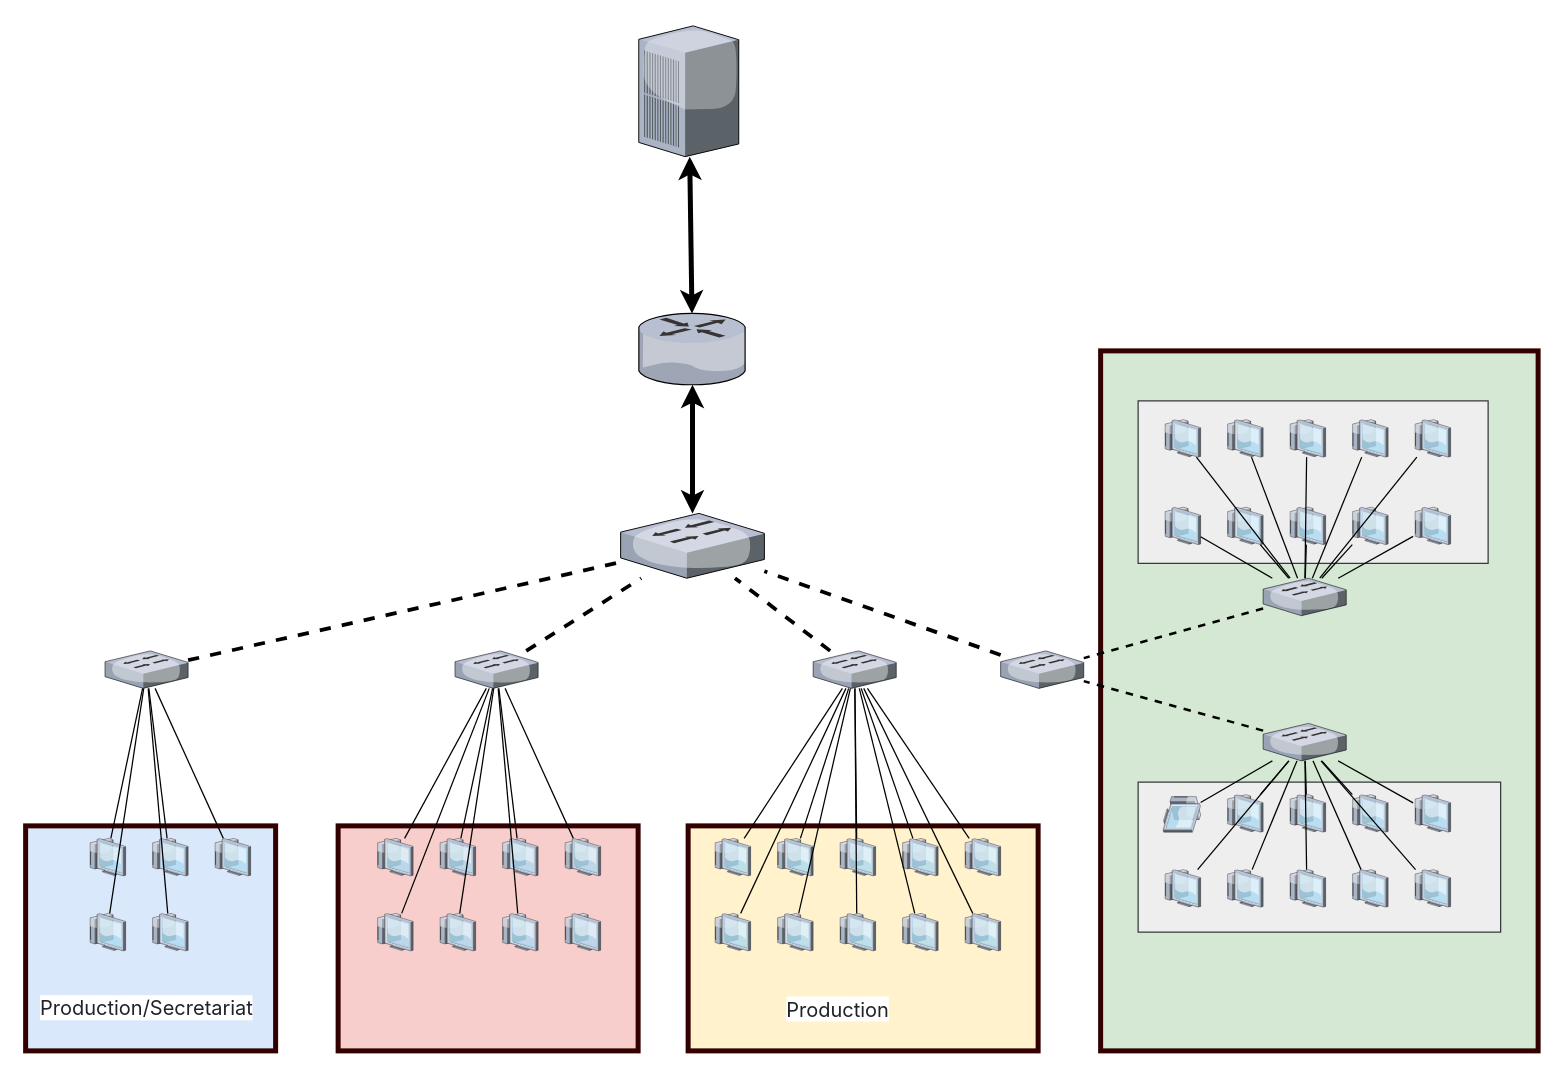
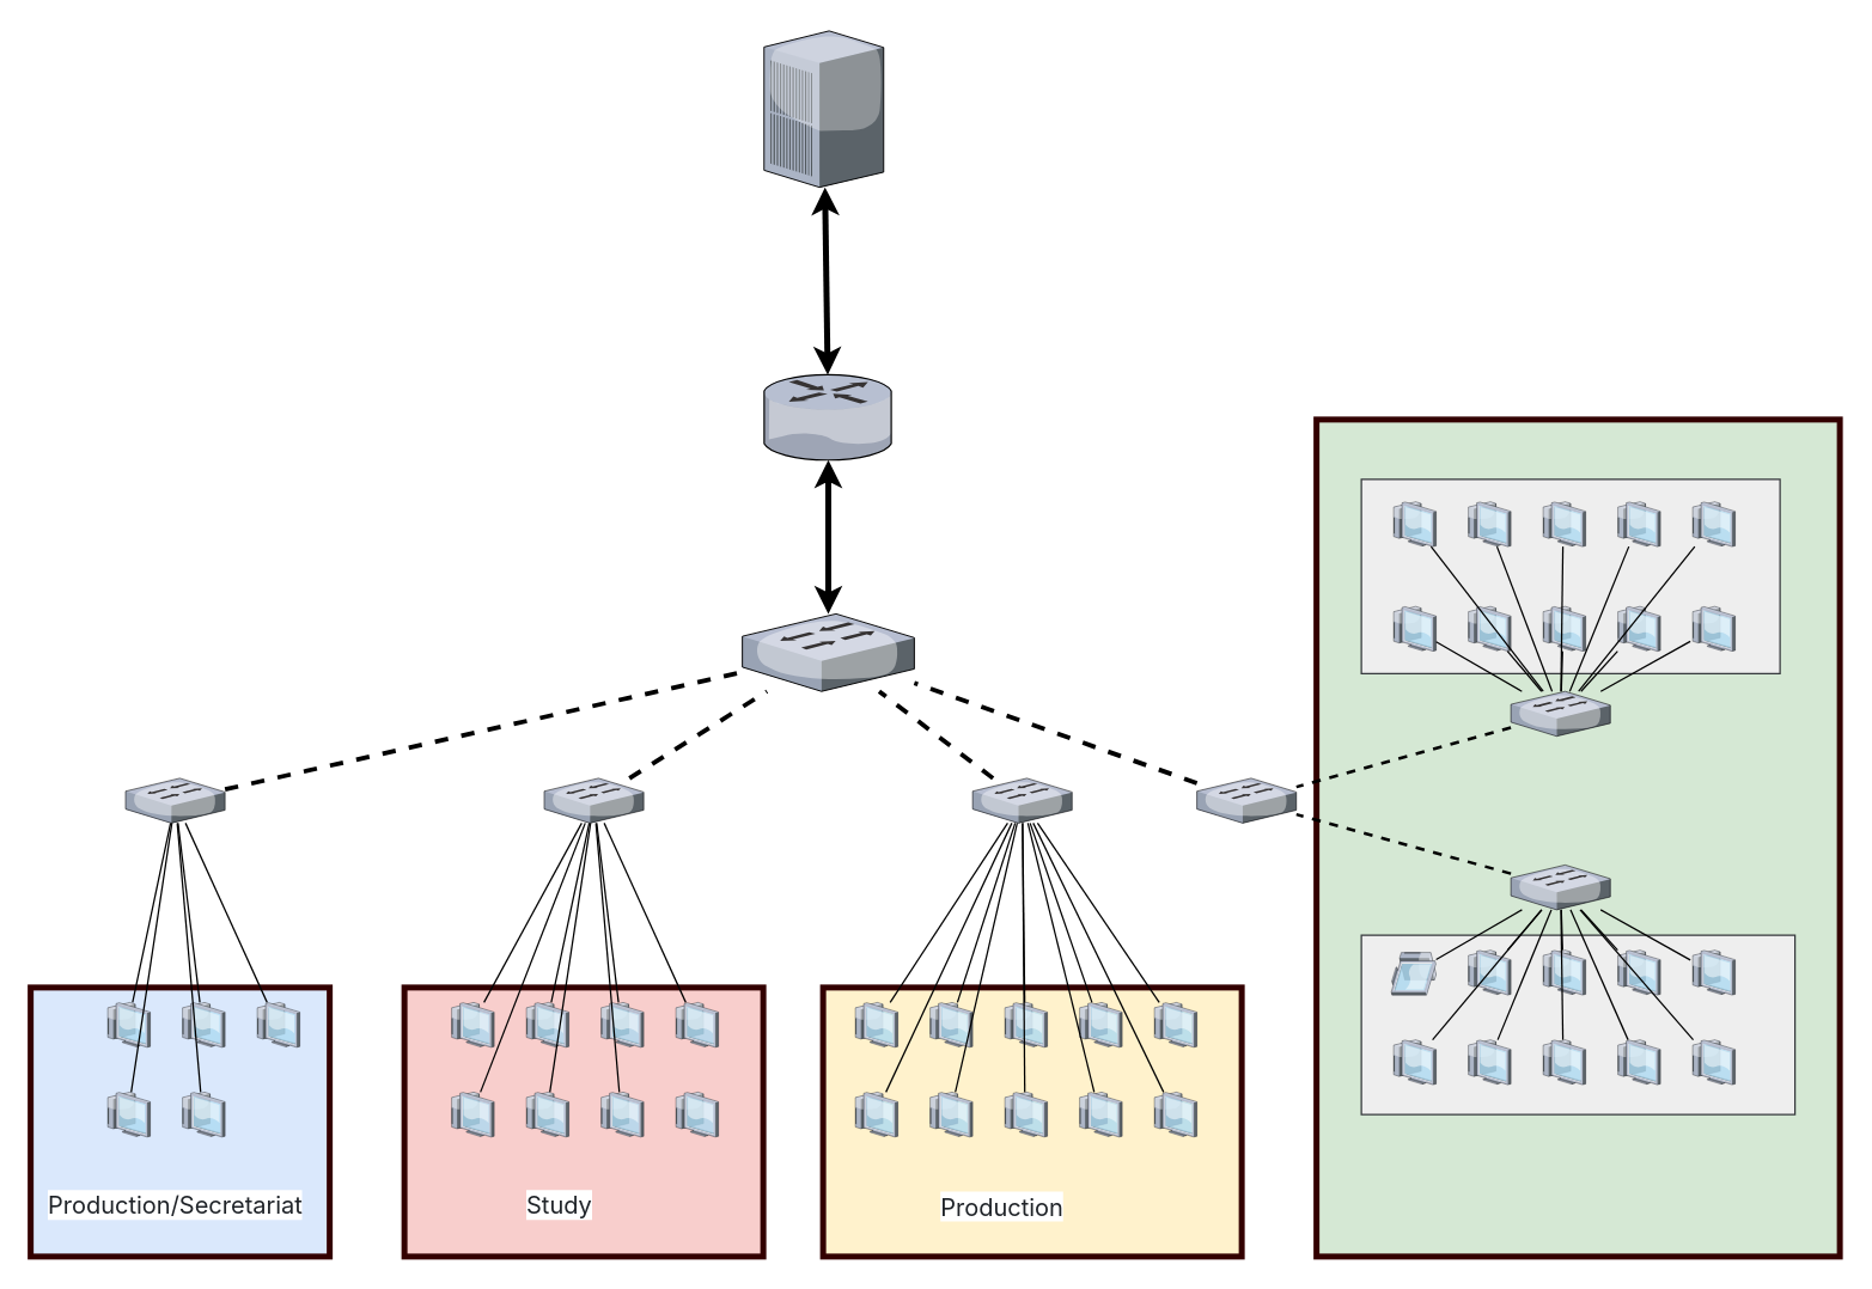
+ <mxCell id="82" value="&lt;p style=&quot;margin-top:0px; margin-bottom:0px; margin-left:0px; margin-right:0px; -qt-block-indent:0; text-indent:0px;&quot;&gt;&lt;span style=&quot;font-family:'-apple-system','BlinkMacSystemFont','Segoe UI','Noto Sans','Helvetica','Arial','sans-serif','Apple Color Emoji','Segoe UI Emoji'; font-size:16px; color:#1f2328; background-color:#ffffff;&quot;&gt;Study&lt;/span&gt;&lt;/p&gt;" style="text;whiteSpace=wrap;html=1;" vertex="1" parent="1"><mxGeometry x="350" y="790" width="70" height="40" as="geometry" /></mxCell>
